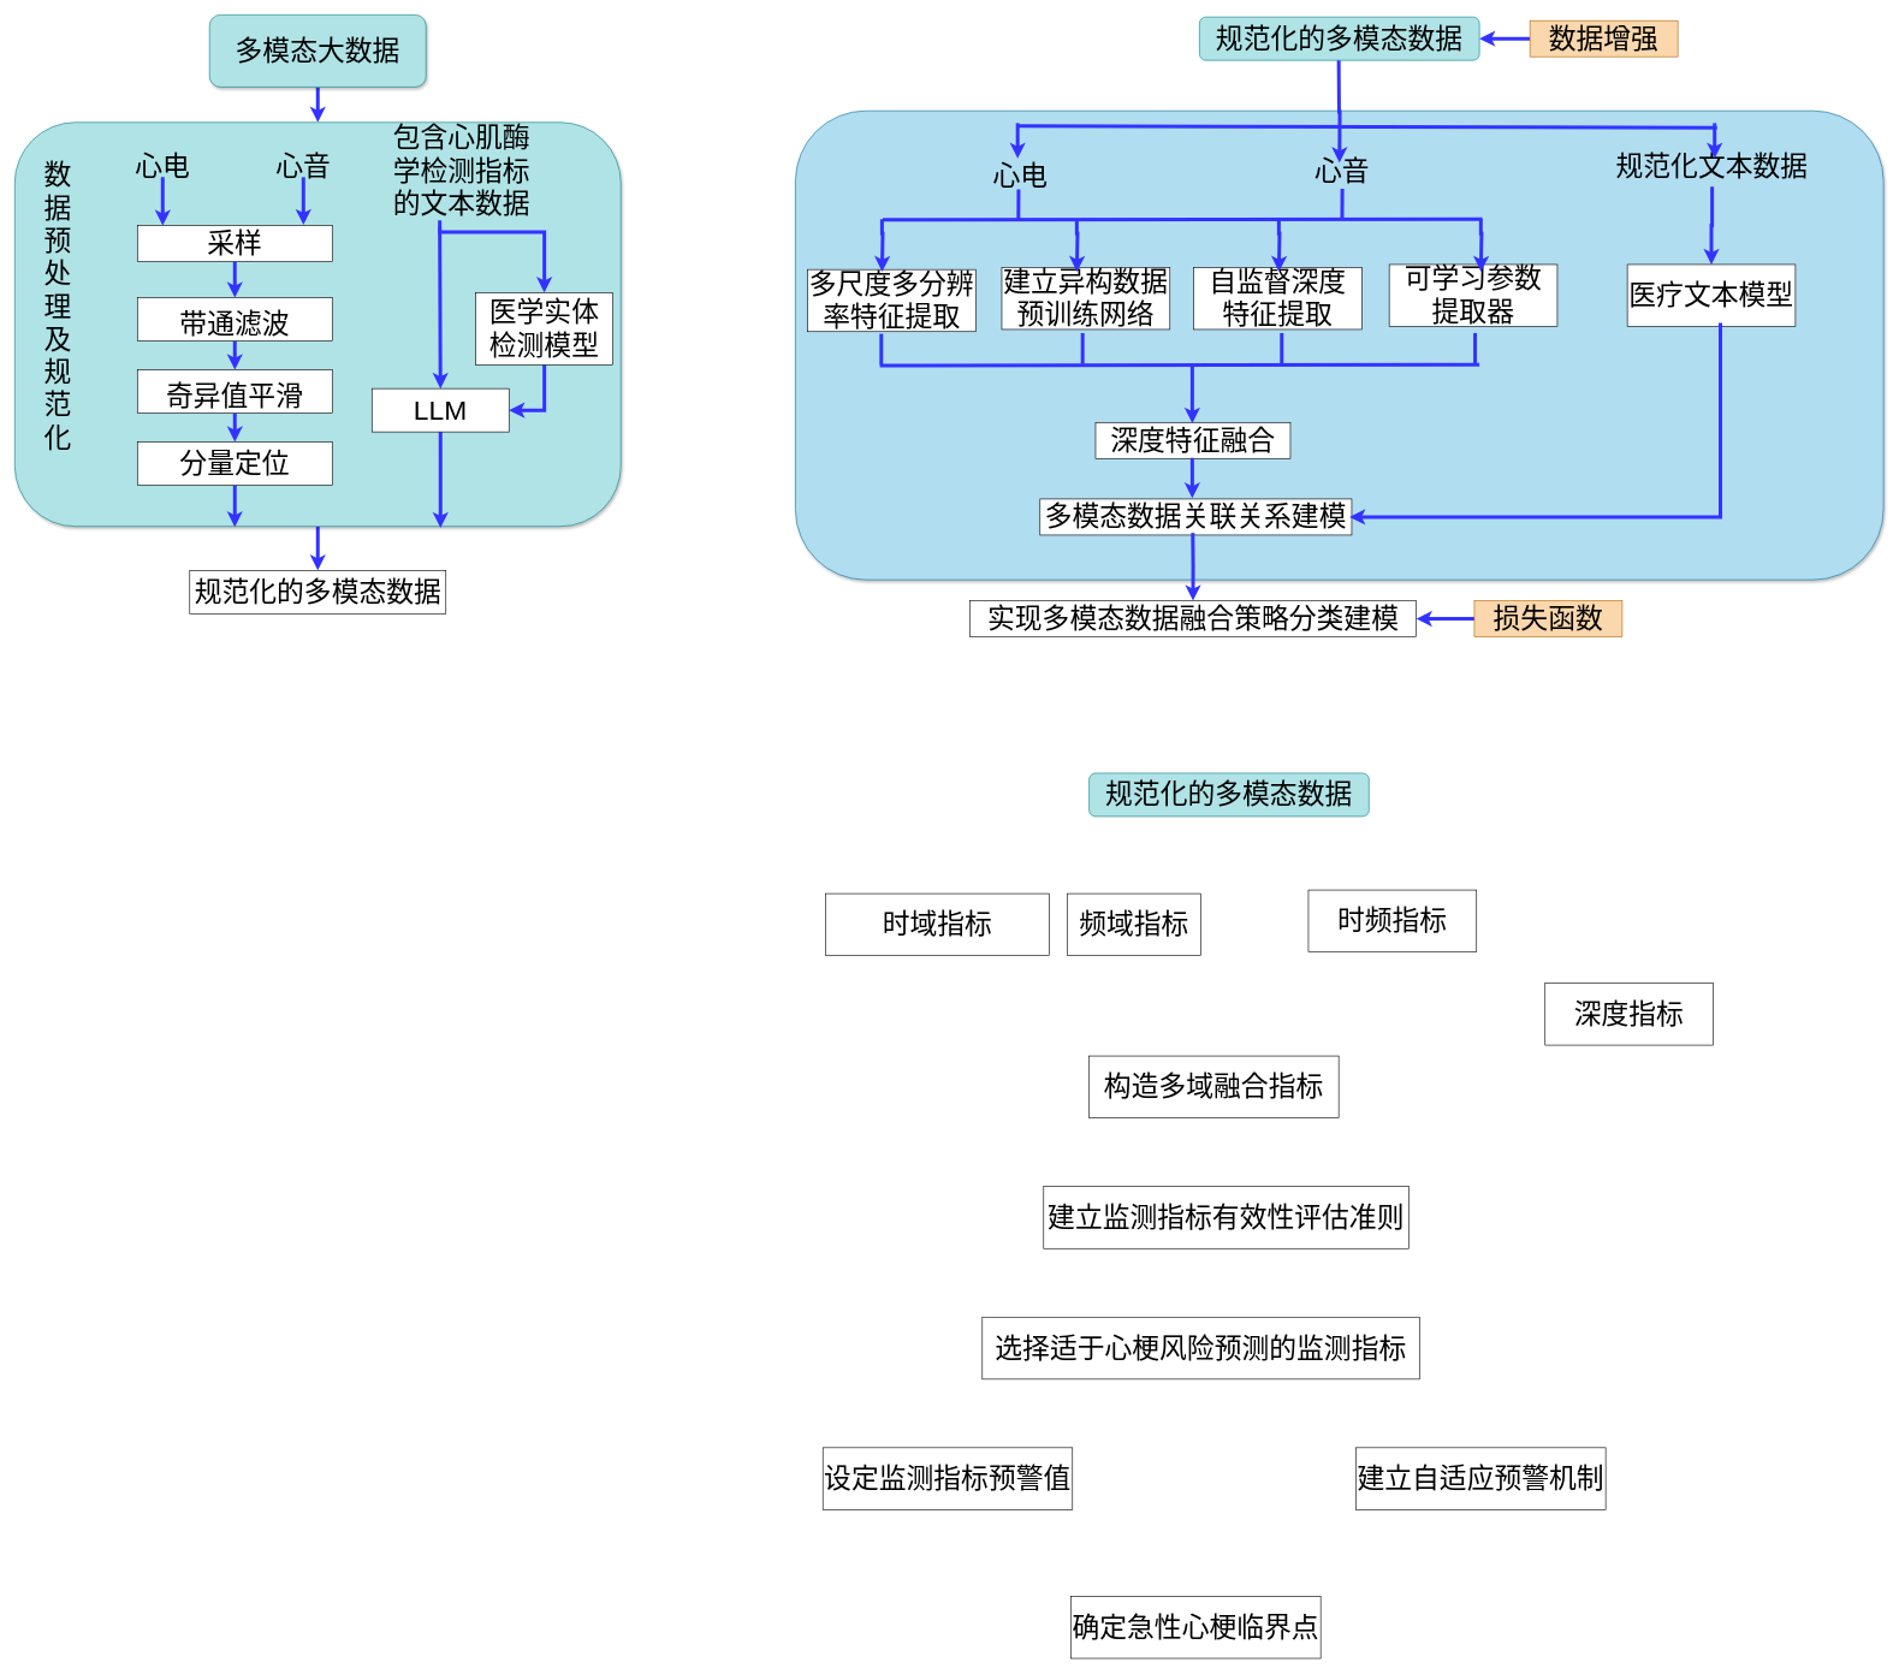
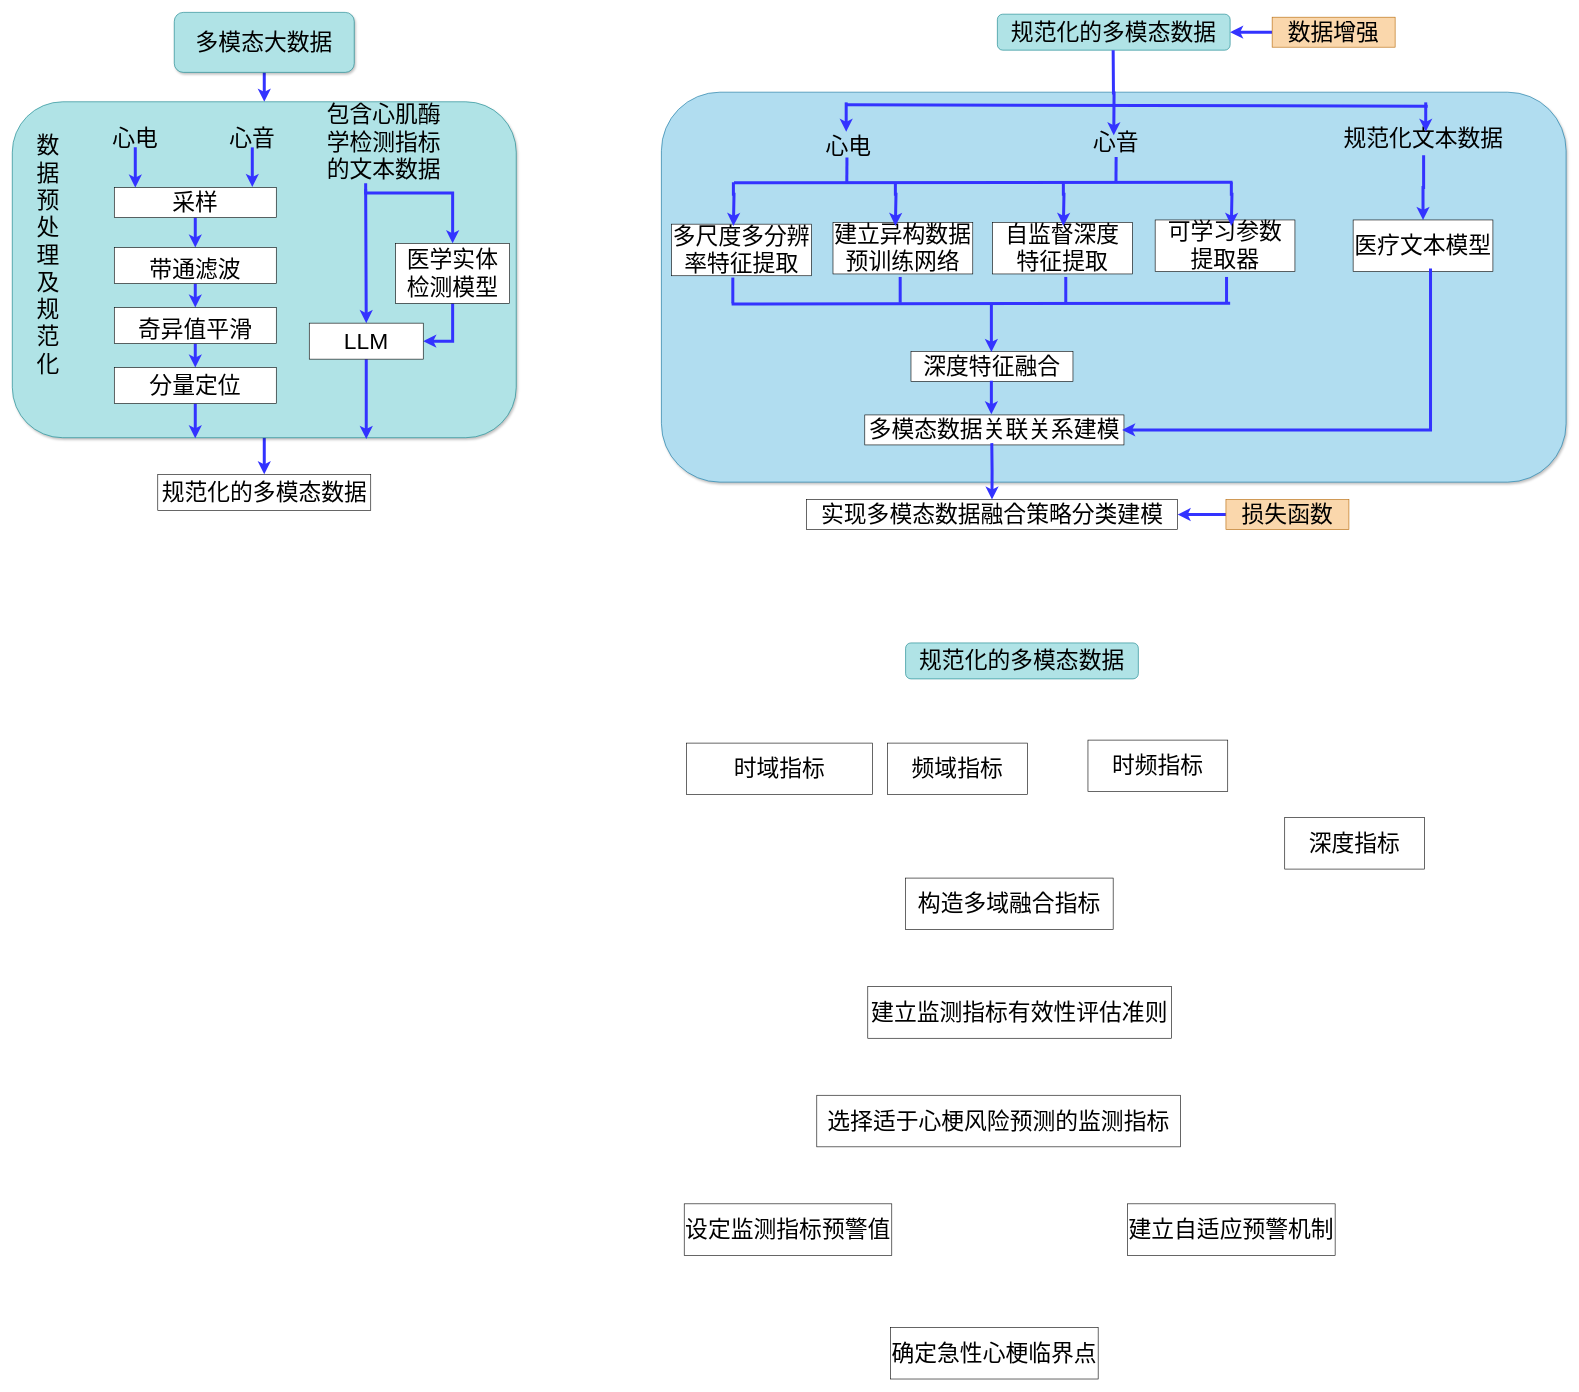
- <mxCell id="67" value="&lt;font style=&quot;font-size: 38px;&quot;&gt;频域指标&lt;/font&gt;" style="rounded=0;whiteSpace=wrap;html=1;" vertex="1" parent="1"><mxGeometry x="1479" y="1238" width="185" height="86" as="geometry" /></mxCell>
+ <mxCell id="67" value="&lt;font style=&quot;font-size: 38px;&quot;&gt;频域指标&lt;/font&gt;" style="rounded=0;whiteSpace=wrap;html=1;" vertex="1" parent="1"><mxGeometry x="1479" y="1238" width="233" height="86" as="geometry" /></mxCell>
